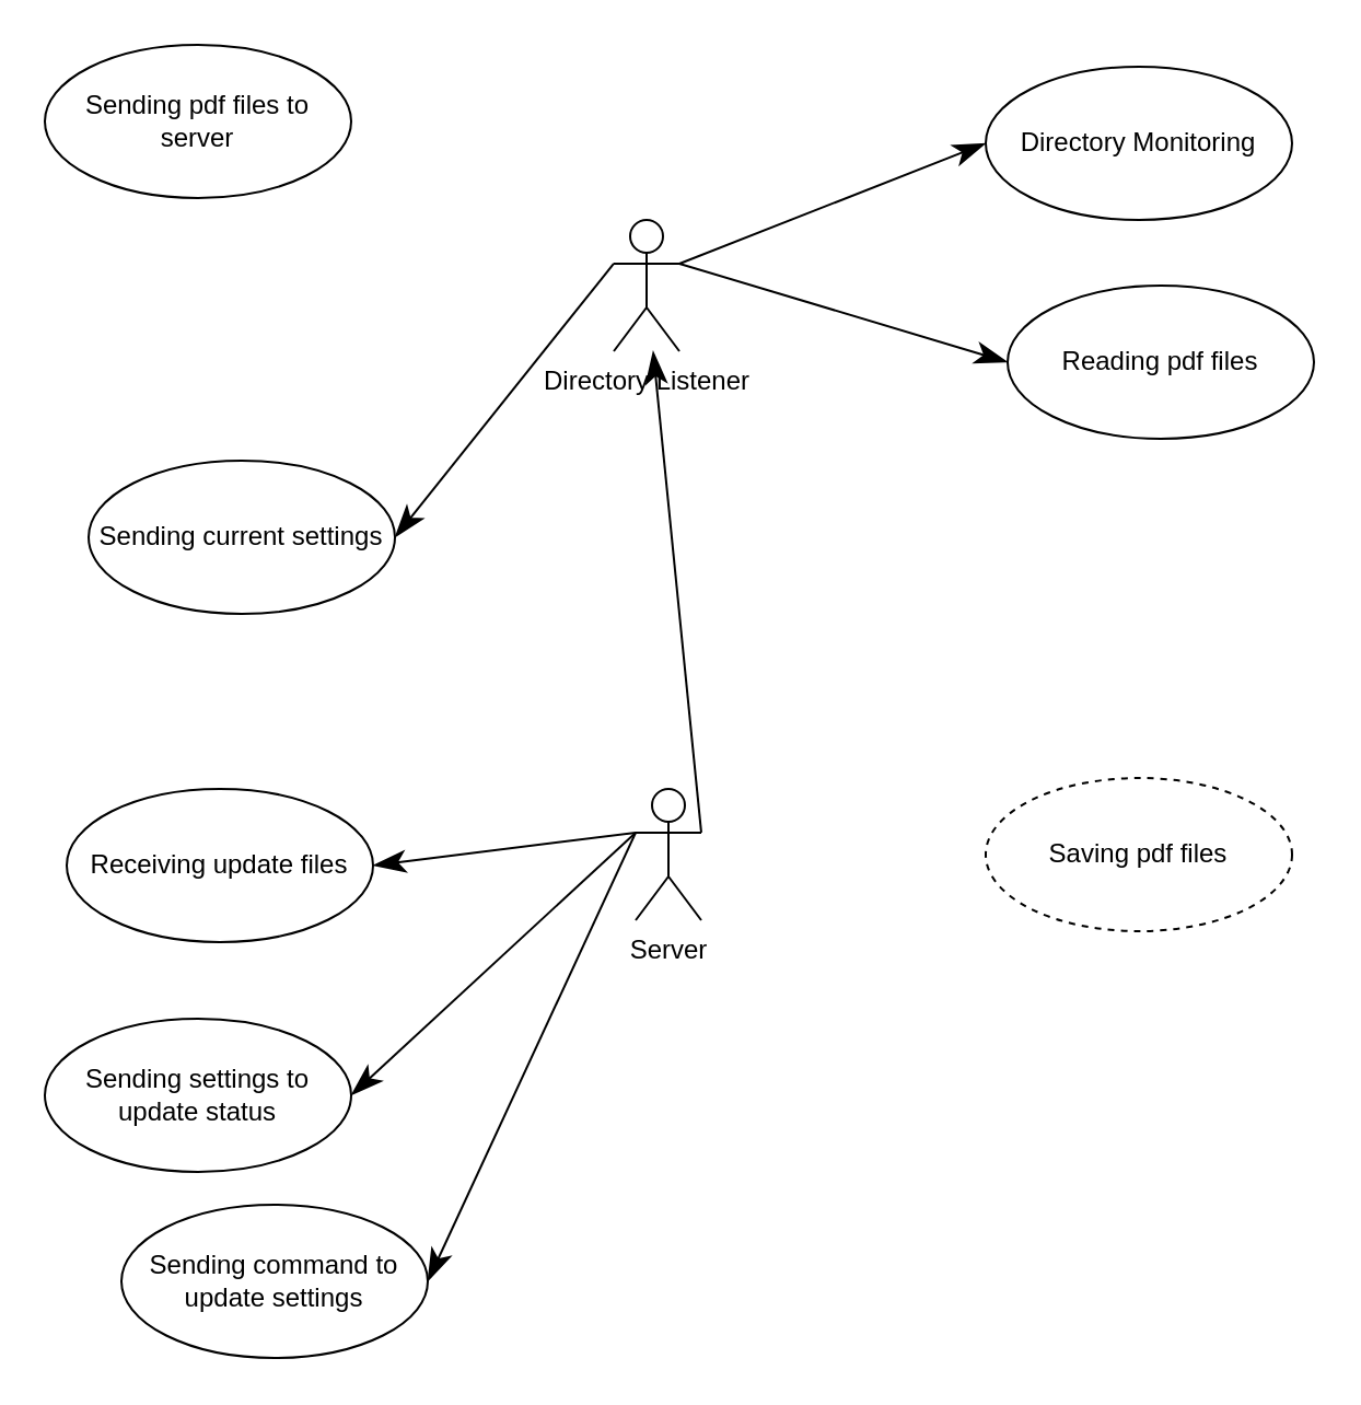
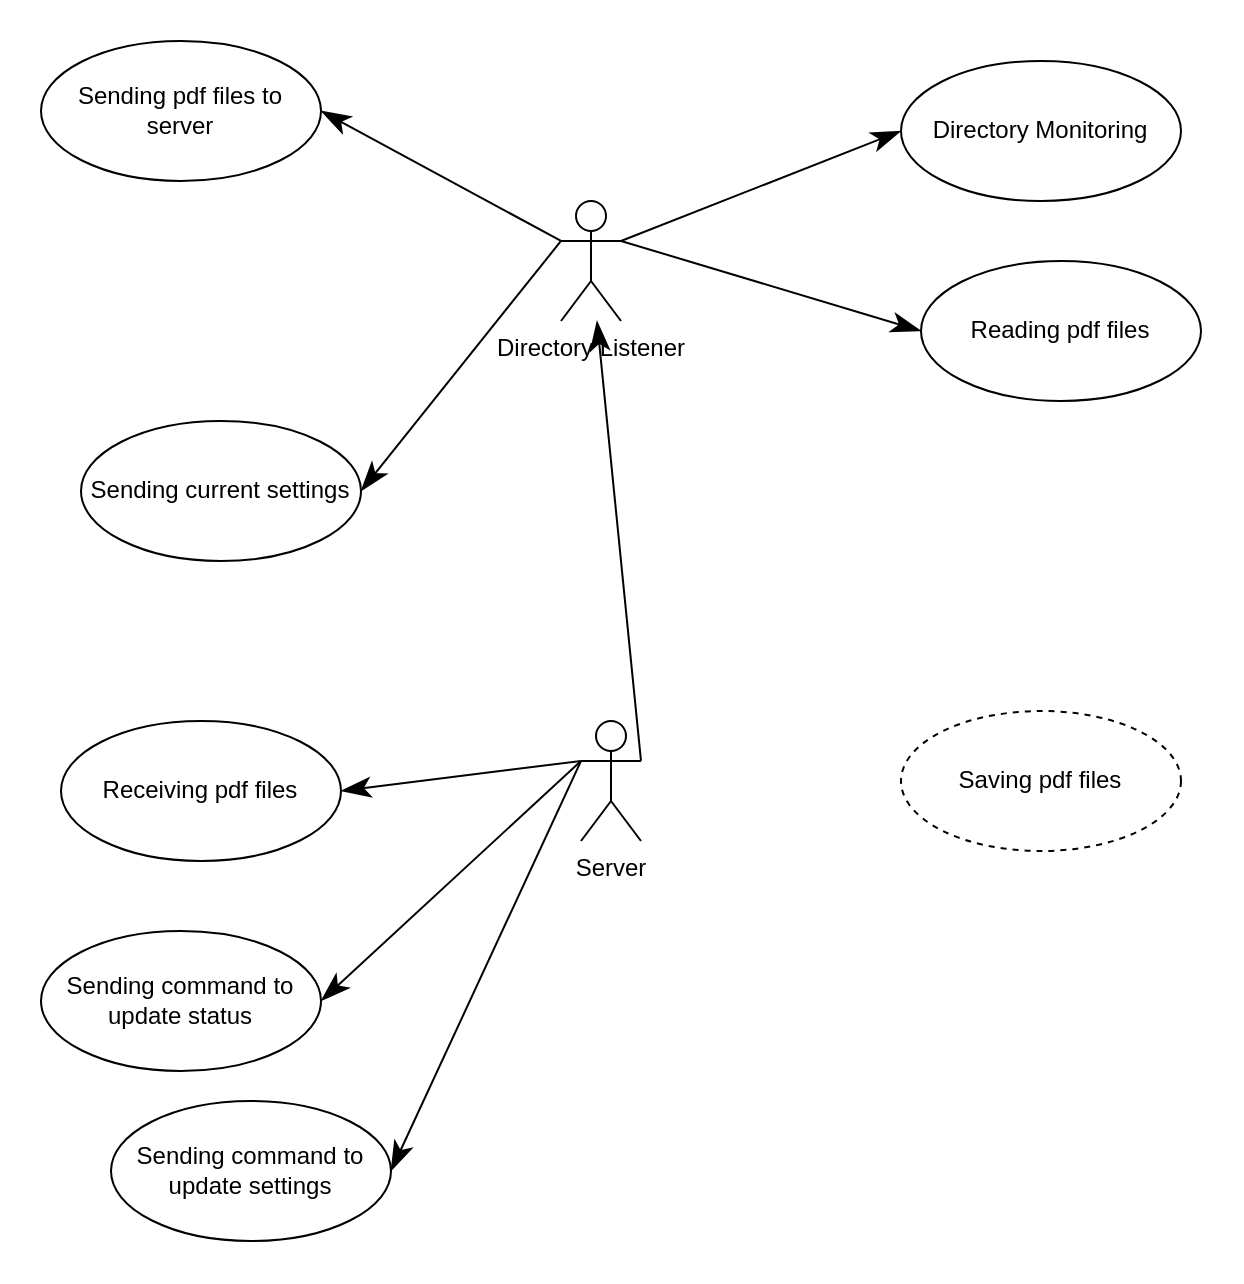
+ <mxCell id="8" value="" style="endArrow=classicThin;endFill=1;endSize=12;html=1;exitX=0;exitY=0.333;exitDx=0;exitDy=0;exitPerimeter=0;entryX=1;entryY=0.5;entryDx=0;entryDy=0;" edge="1" parent="1" source="2" target="5"><mxGeometry width="160" relative="1" as="geometry"><mxPoint x="40" y="290" as="sourcePoint" /><mxPoint x="200" y="290" as="targetPoint" /></mxGeometry></mxCell>
- <mxCell id="11" value="Receiving update files" style="ellipse;whiteSpace=wrap;html=1;" vertex="1" parent="1"><mxGeometry x="30" y="360" width="140" height="70" as="geometry" /></mxCell>
+ <mxCell id="11" value="Receiving pdf files" style="ellipse;whiteSpace=wrap;html=1;" vertex="1" parent="1"><mxGeometry x="30" y="360" width="140" height="70" as="geometry" /></mxCell>
- <mxCell id="16" value="Sending settings to update status" style="ellipse;whiteSpace=wrap;html=1;" vertex="1" parent="1"><mxGeometry x="20" y="465" width="140" height="70" as="geometry" /></mxCell>
+ <mxCell id="16" value="Sending command to update status" style="ellipse;whiteSpace=wrap;html=1;" vertex="1" parent="1"><mxGeometry x="20" y="465" width="140" height="70" as="geometry" /></mxCell>
